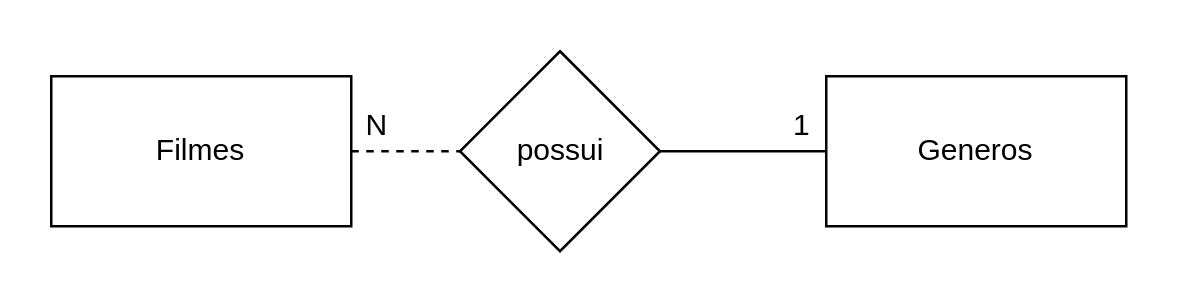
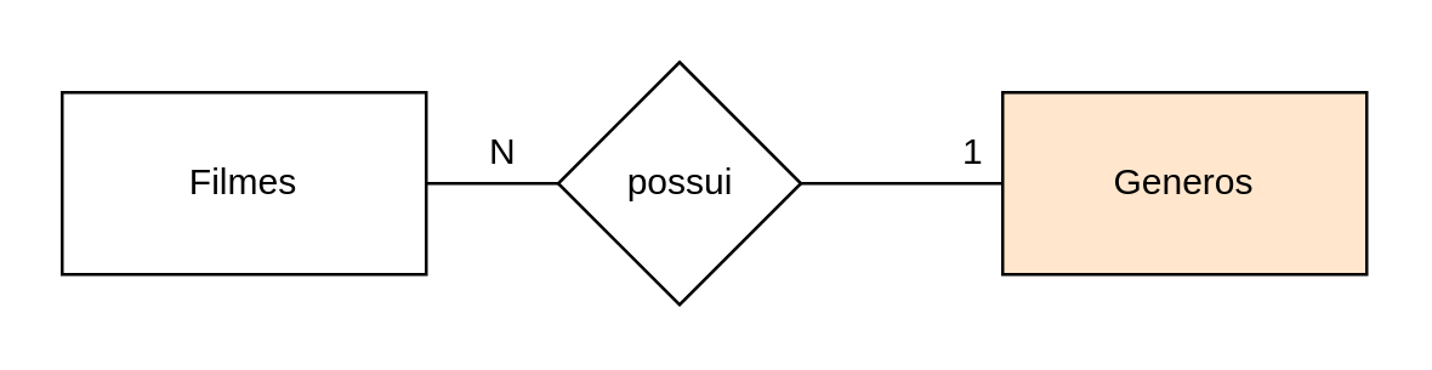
- <mxCell id="7" value="N" style="text;html=1;align=center;verticalAlign=middle;resizable=0;points=[];autosize=1;" vertex="1" parent="1"><mxGeometry x="140" y="40" width="20" height="20" as="geometry" /></mxCell>
+ <mxCell id="7" value="N" style="text;html=1;align=center;verticalAlign=middle;resizable=0;points=[];autosize=1;" vertex="1" parent="1"><mxGeometry x="155" y="40" width="20" height="20" as="geometry" /></mxCell>
- <mxCell id="5" value="" style="endArrow=none;html=1;exitX=1;exitY=0.5;exitDx=0;exitDy=0;entryX=0;entryY=0.5;entryDx=0;entryDy=0;dashed=1;" edge="1" parent="1" source="2" target="4"><mxGeometry width="50" height="50" relative="1" as="geometry"><mxPoint x="210" y="80" as="sourcePoint" /><mxPoint x="260" y="30" as="targetPoint" /></mxGeometry></mxCell>
+ <mxCell id="5" value="" style="endArrow=none;html=1;exitX=1;exitY=0.5;exitDx=0;exitDy=0;entryX=0;entryY=0.5;entryDx=0;entryDy=0;" edge="1" parent="1" source="2" target="4"><mxGeometry width="50" height="50" relative="1" as="geometry"><mxPoint x="210" y="80" as="sourcePoint" /><mxPoint x="260" y="30" as="targetPoint" /></mxGeometry></mxCell>
- <mxCell id="3" value="Generos" style="rounded=0;whiteSpace=wrap;html=1;" vertex="1" parent="1"><mxGeometry x="330" y="30" width="120" height="60" as="geometry" /></mxCell>
+ <mxCell id="3" value="Generos" style="rounded=0;whiteSpace=wrap;html=1;fillColor=#ffe6cc;" vertex="1" parent="1"><mxGeometry x="330" y="30" width="120" height="60" as="geometry" /></mxCell>
